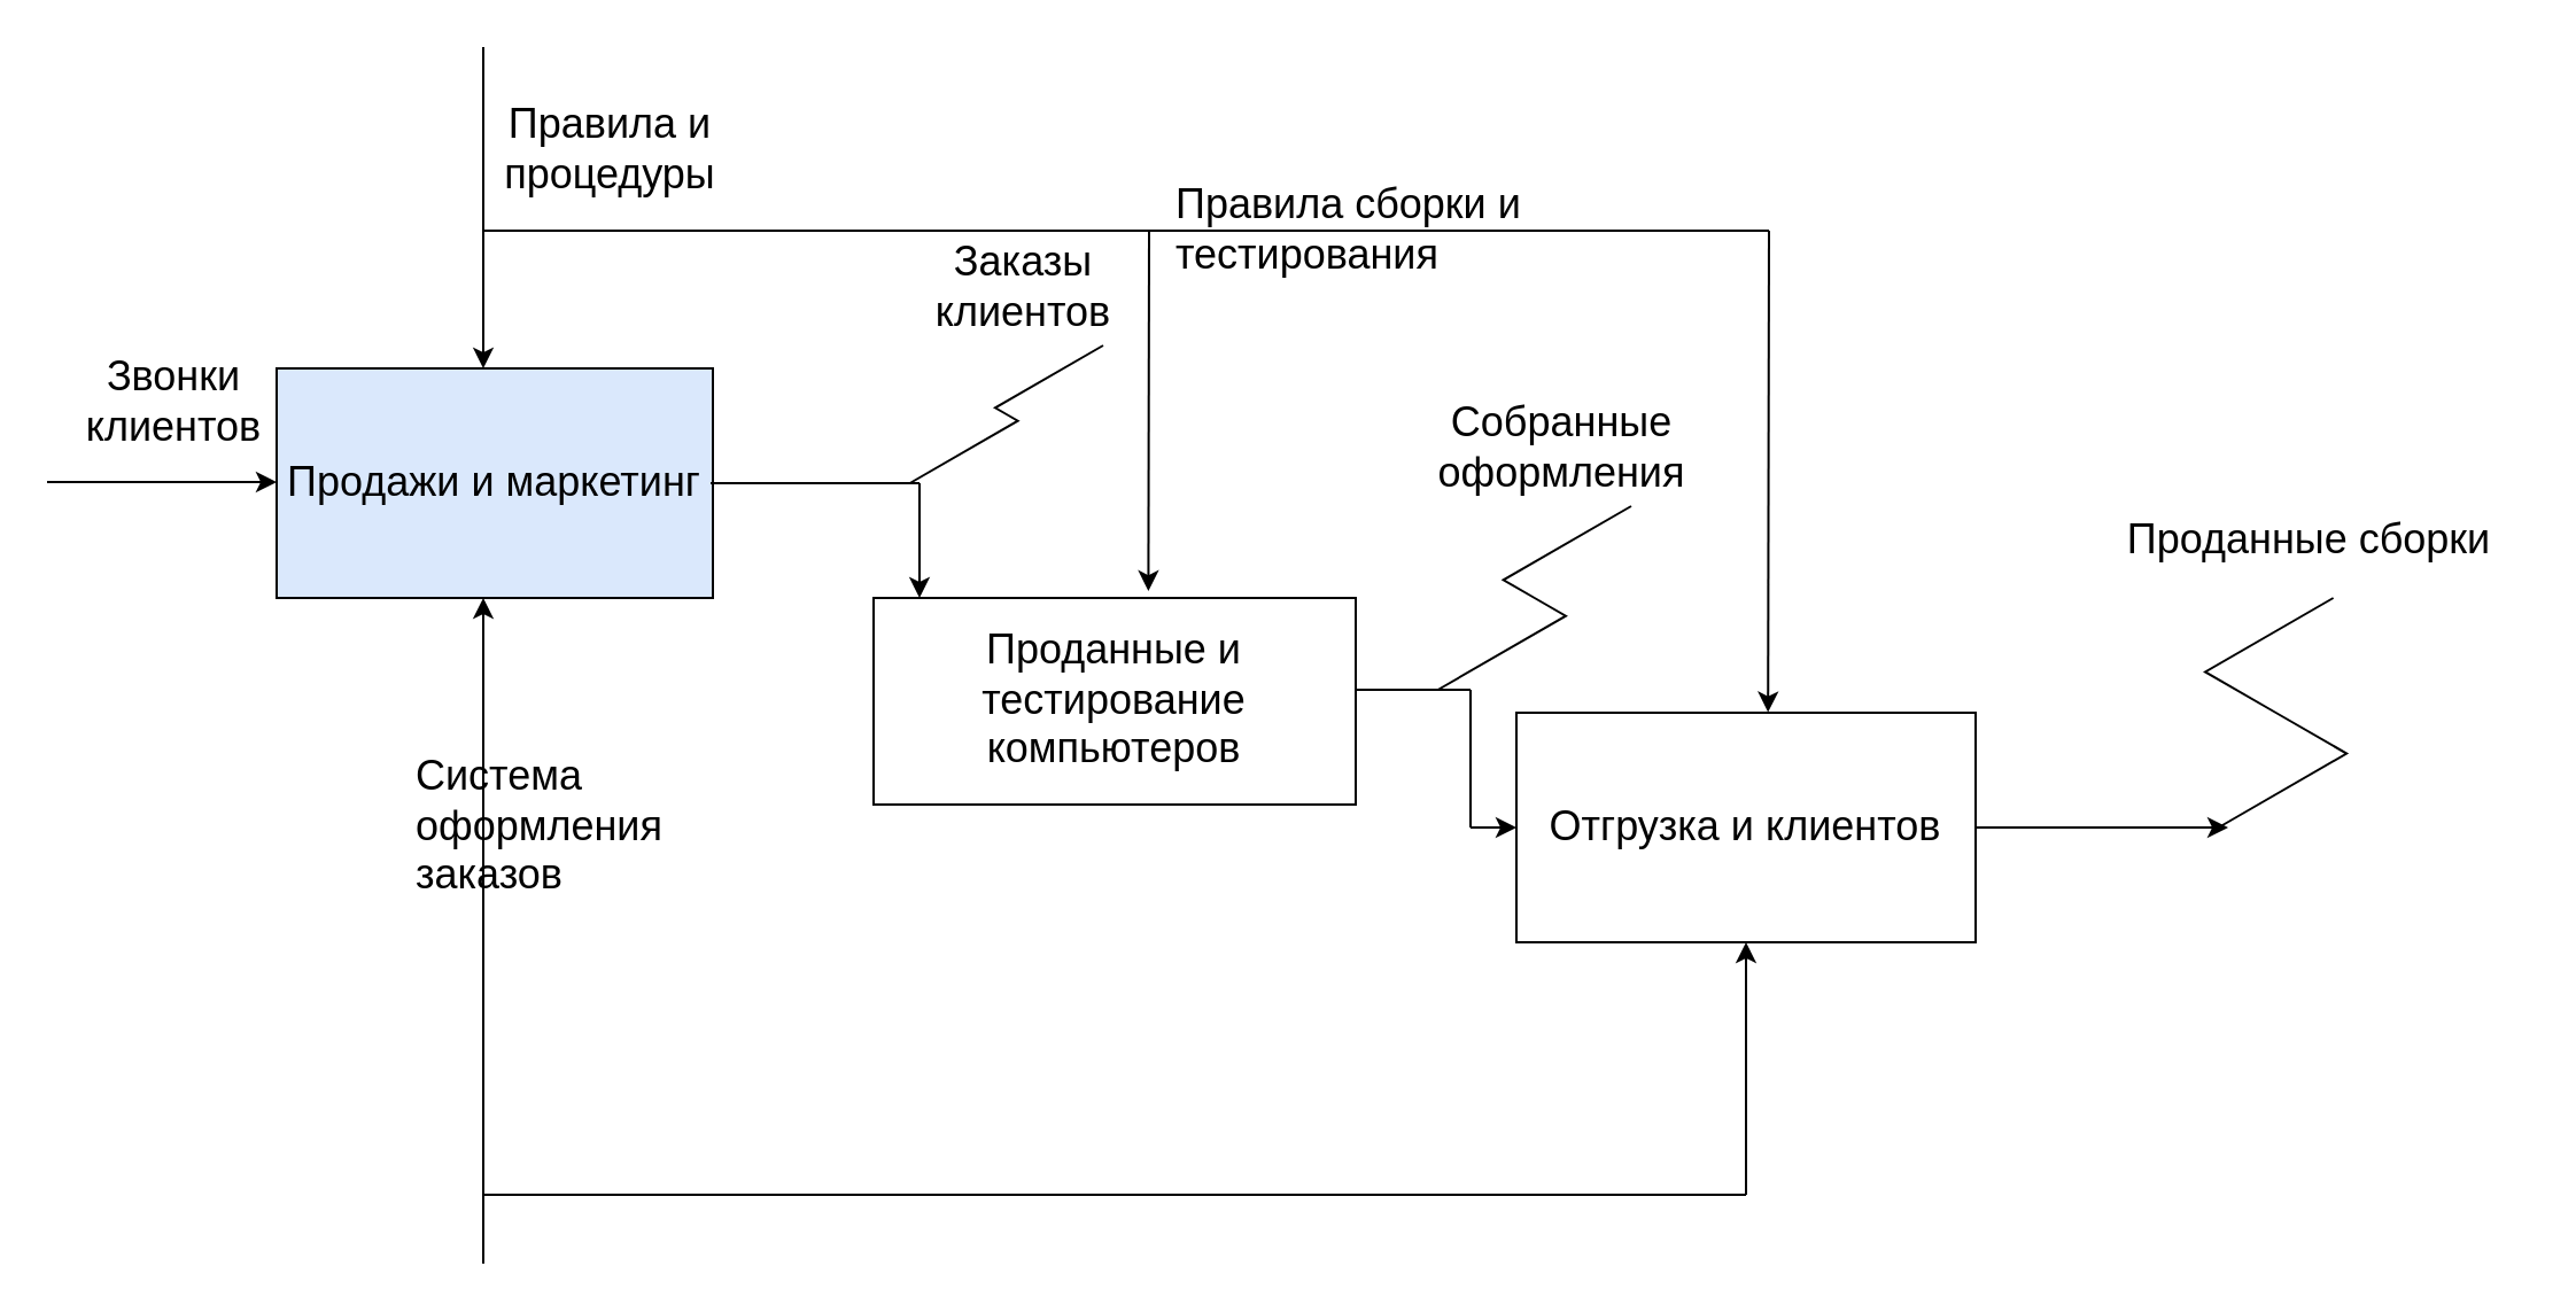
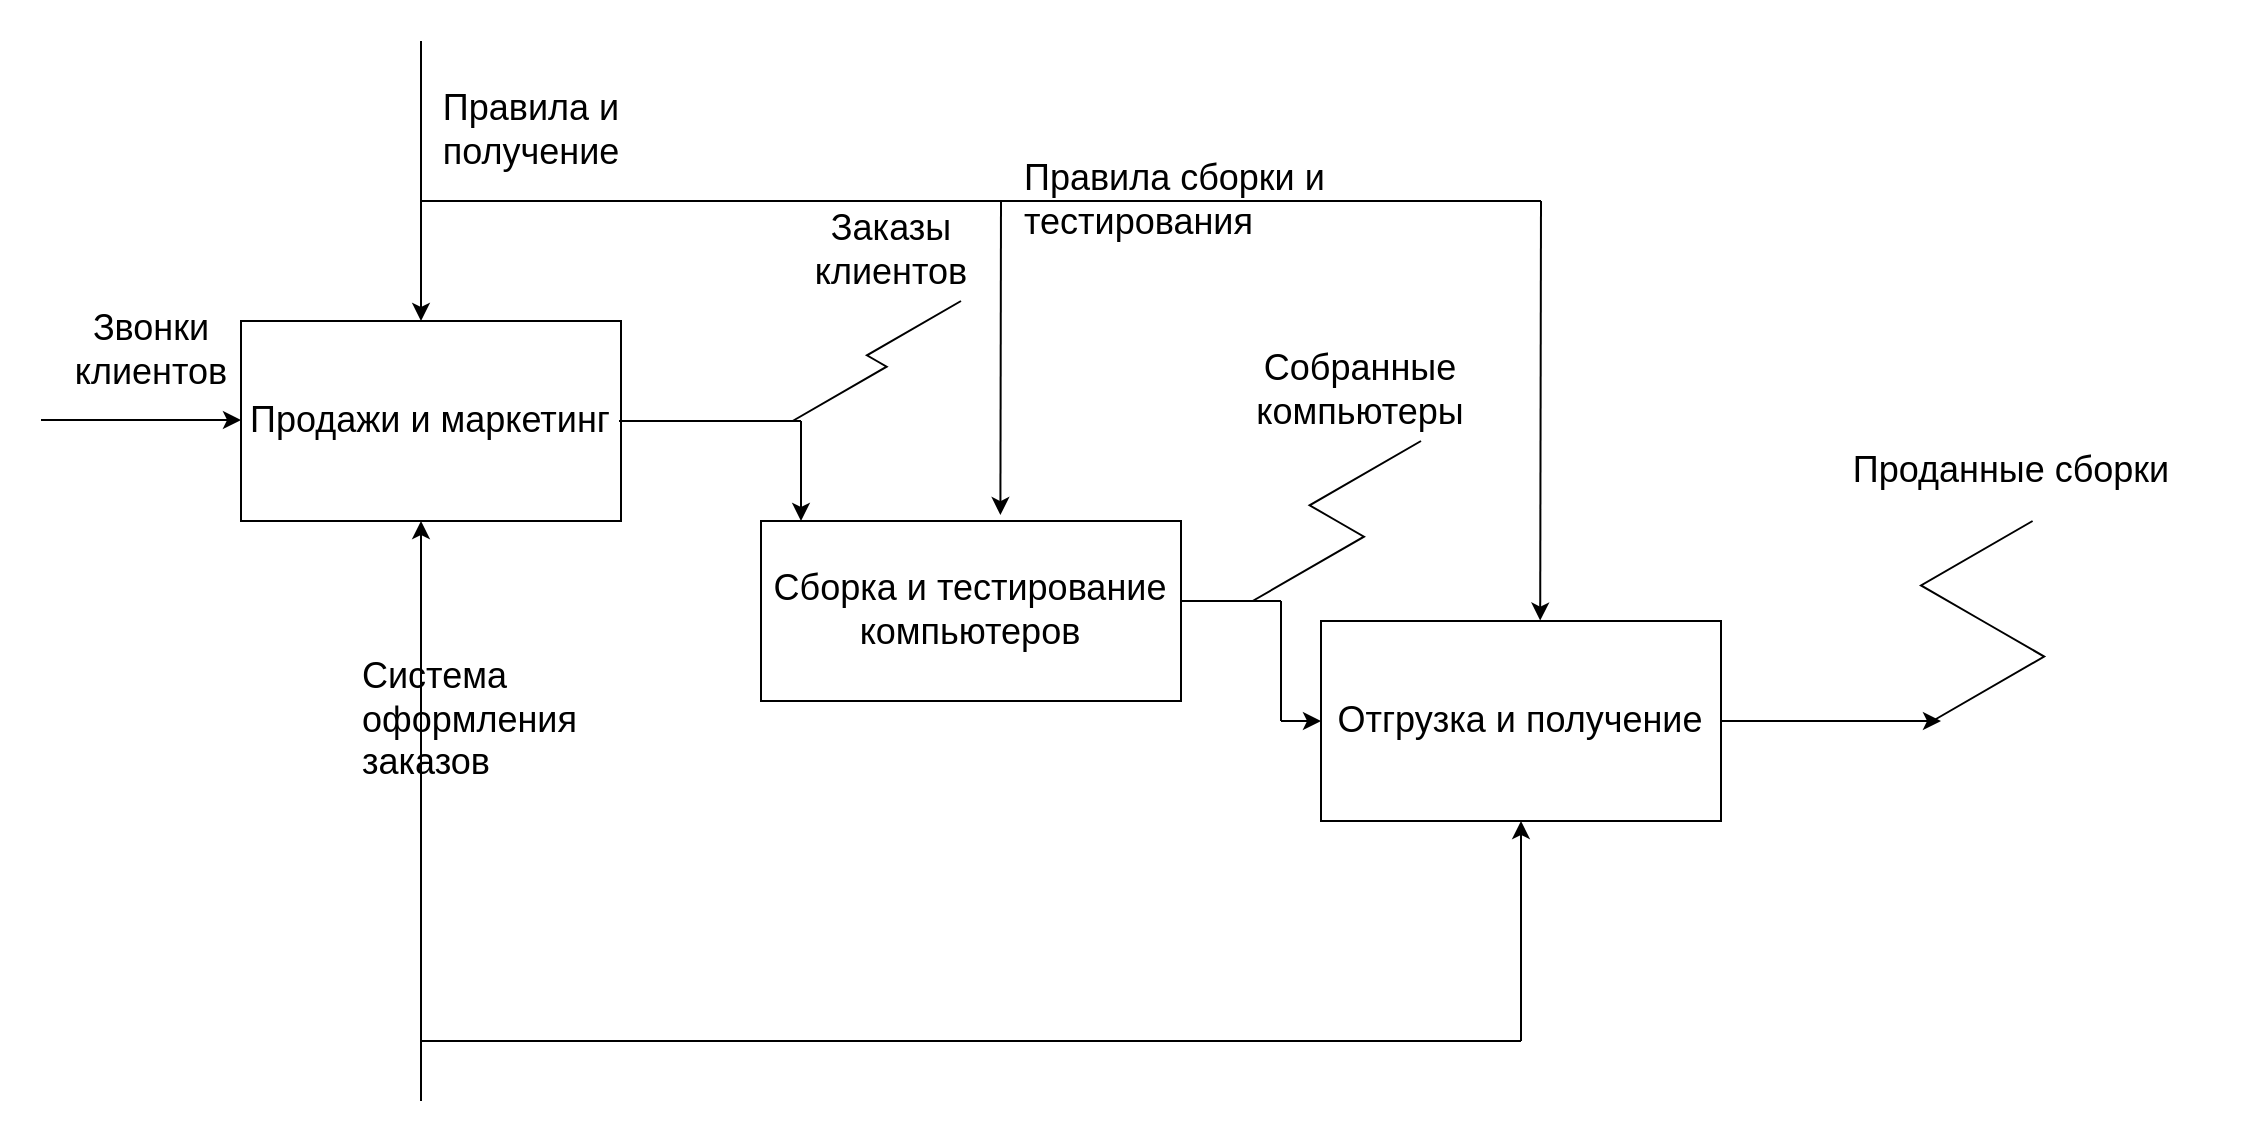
- <mxCell id="6" value="Правила и&lt;br&gt;процедуры" style="text;html=1;align=center;verticalAlign=middle;resizable=0;points=[];autosize=1;strokeColor=none;fillColor=none;fontSize=18;" vertex="1" parent="1"><mxGeometry x="210" y="40" width="110" height="50" as="geometry" /></mxCell>
+ <mxCell id="6" value="Правила и&lt;br&gt;получение" style="text;html=1;align=center;verticalAlign=middle;resizable=0;points=[];autosize=1;strokeColor=none;fillColor=none;fontSize=18;" vertex="1" parent="1"><mxGeometry x="210" y="40" width="110" height="50" as="geometry" /></mxCell>
- <mxCell id="21" value="Собранные оформления" style="text;html=1;strokeColor=none;fillColor=none;align=center;verticalAlign=middle;whiteSpace=wrap;rounded=0;fontSize=18;" vertex="1" parent="1"><mxGeometry x="650" y="180" width="60" height="30" as="geometry" /></mxCell>
+ <mxCell id="21" value="Собранные компьютеры" style="text;html=1;strokeColor=none;fillColor=none;align=center;verticalAlign=middle;whiteSpace=wrap;rounded=0;fontSize=18;" vertex="1" parent="1"><mxGeometry x="650" y="180" width="60" height="30" as="geometry" /></mxCell>
- <mxCell id="2" value="Продажи и маркетинг" style="rounded=0;whiteSpace=wrap;html=1;fontSize=18;fillColor=#dae8fc;" vertex="1" parent="1"><mxGeometry x="120" y="160" width="190" height="100" as="geometry" /></mxCell>
+ <mxCell id="2" value="Продажи и маркетинг" style="rounded=0;whiteSpace=wrap;html=1;fontSize=18;" vertex="1" parent="1"><mxGeometry x="120" y="160" width="190" height="100" as="geometry" /></mxCell>
- <mxCell id="12" value="Проданные и тестирование&lt;br&gt;компьютеров" style="rounded=0;whiteSpace=wrap;html=1;fontSize=18;" vertex="1" parent="1"><mxGeometry x="380" y="260" width="210" height="90" as="geometry" /></mxCell>
+ <mxCell id="12" value="Сборка и тестирование&lt;br&gt;компьютеров" style="rounded=0;whiteSpace=wrap;html=1;fontSize=18;" vertex="1" parent="1"><mxGeometry x="380" y="260" width="210" height="90" as="geometry" /></mxCell>
- <mxCell id="18" value="Отгрузка и клиентов" style="rounded=0;whiteSpace=wrap;html=1;fontSize=18;align=center;verticalAlign=middle;" vertex="1" parent="1"><mxGeometry x="660" y="310" width="200" height="100" as="geometry" /></mxCell>
+ <mxCell id="18" value="Отгрузка и получение" style="rounded=0;whiteSpace=wrap;html=1;fontSize=18;align=center;verticalAlign=middle;" vertex="1" parent="1"><mxGeometry x="660" y="310" width="200" height="100" as="geometry" /></mxCell>
